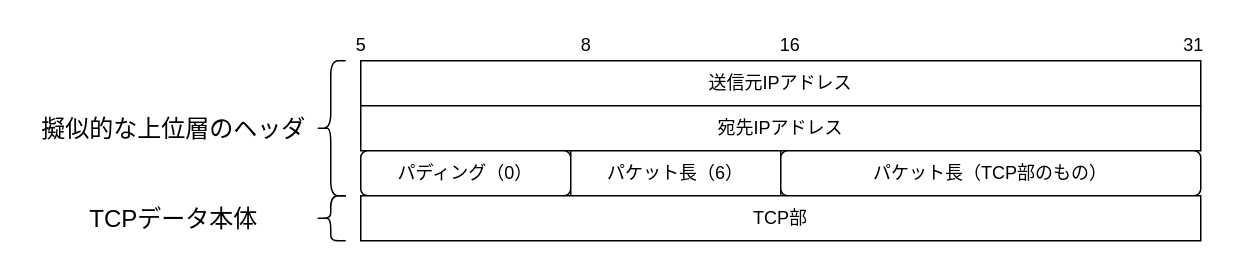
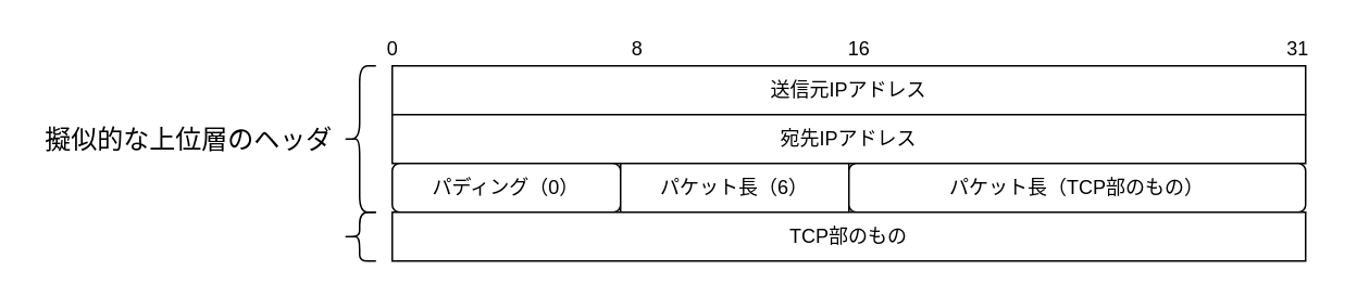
- <mxCell id="4" value="5" style="text;html=1;align=center;verticalAlign=middle;resizable=0;points=[];autosize=1;" vertex="1" parent="1"><mxGeometry x="230" y="20" width="20" height="20" as="geometry" /></mxCell>
+ <mxCell id="4" value="0" style="text;html=1;align=center;verticalAlign=middle;resizable=0;points=[];autosize=1;" vertex="1" parent="1"><mxGeometry x="230" y="20" width="20" height="20" as="geometry" /></mxCell>
- <mxCell id="15" value="TCPデータ本体" style="text;html=1;align=center;verticalAlign=middle;resizable=0;points=[];autosize=1;fontSize=16;" vertex="1" parent="1"><mxGeometry x="50" y="135" width="130" height="20" as="geometry" /></mxCell>
- <mxCell id="11" value="TCP部" style="rounded=0;whiteSpace=wrap;html=1;" vertex="1" parent="1"><mxGeometry x="240" y="130" width="560" height="30" as="geometry" /></mxCell>
+ <mxCell id="11" value="TCP部のもの" style="rounded=0;whiteSpace=wrap;html=1;" vertex="1" parent="1"><mxGeometry x="240" y="130" width="560" height="30" as="geometry" /></mxCell>
